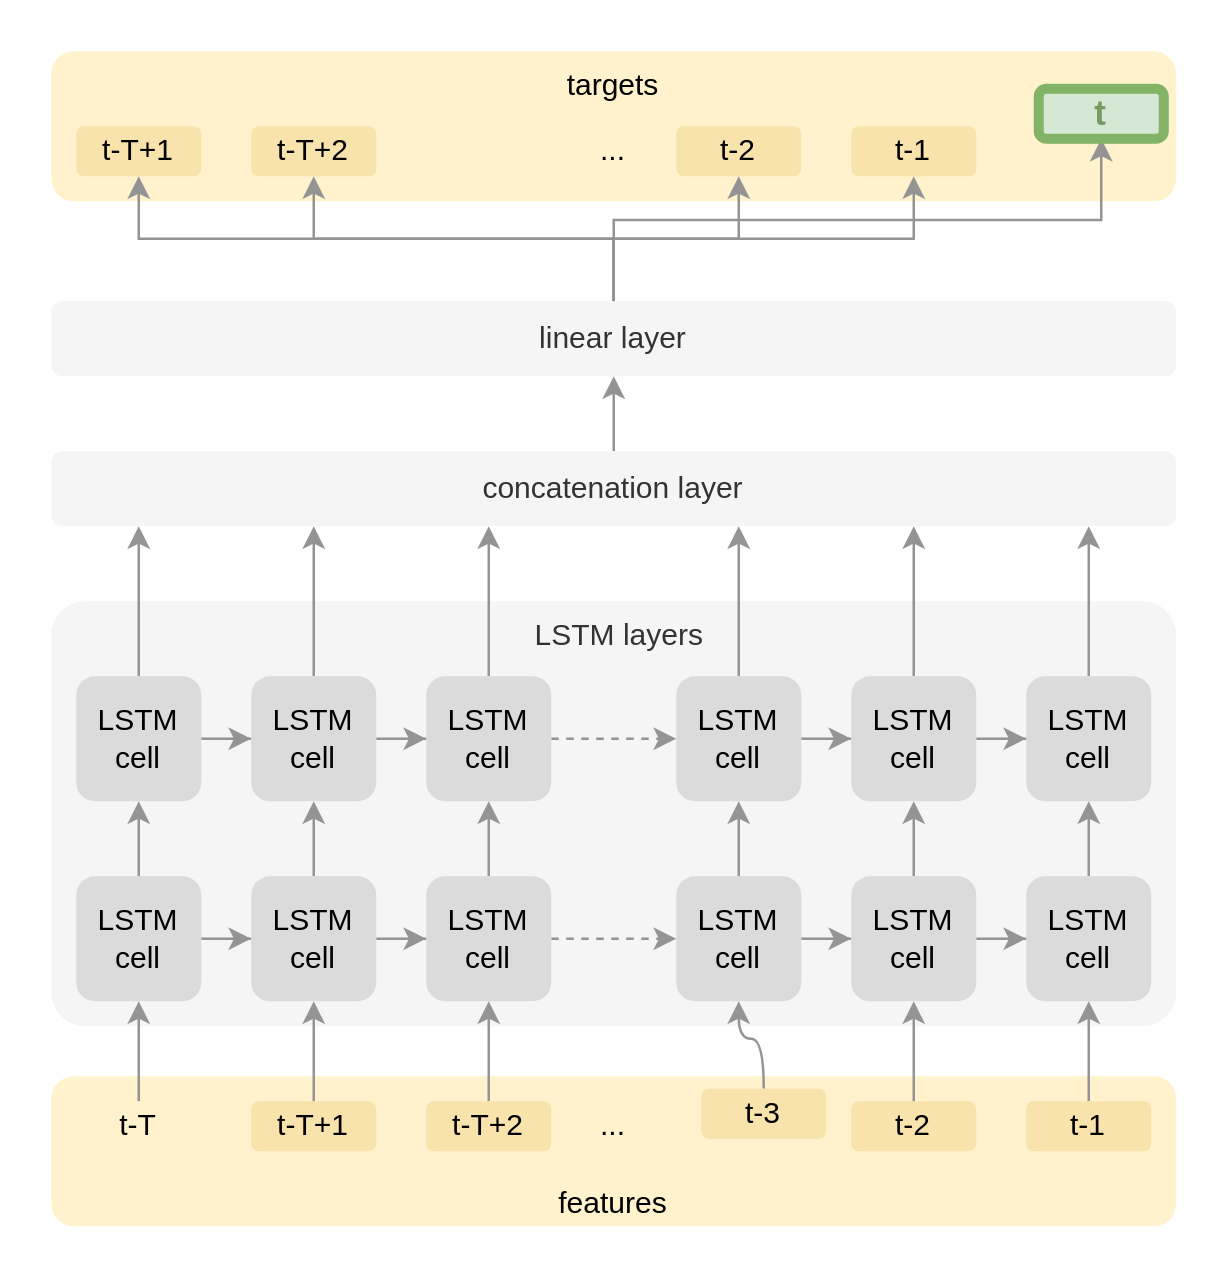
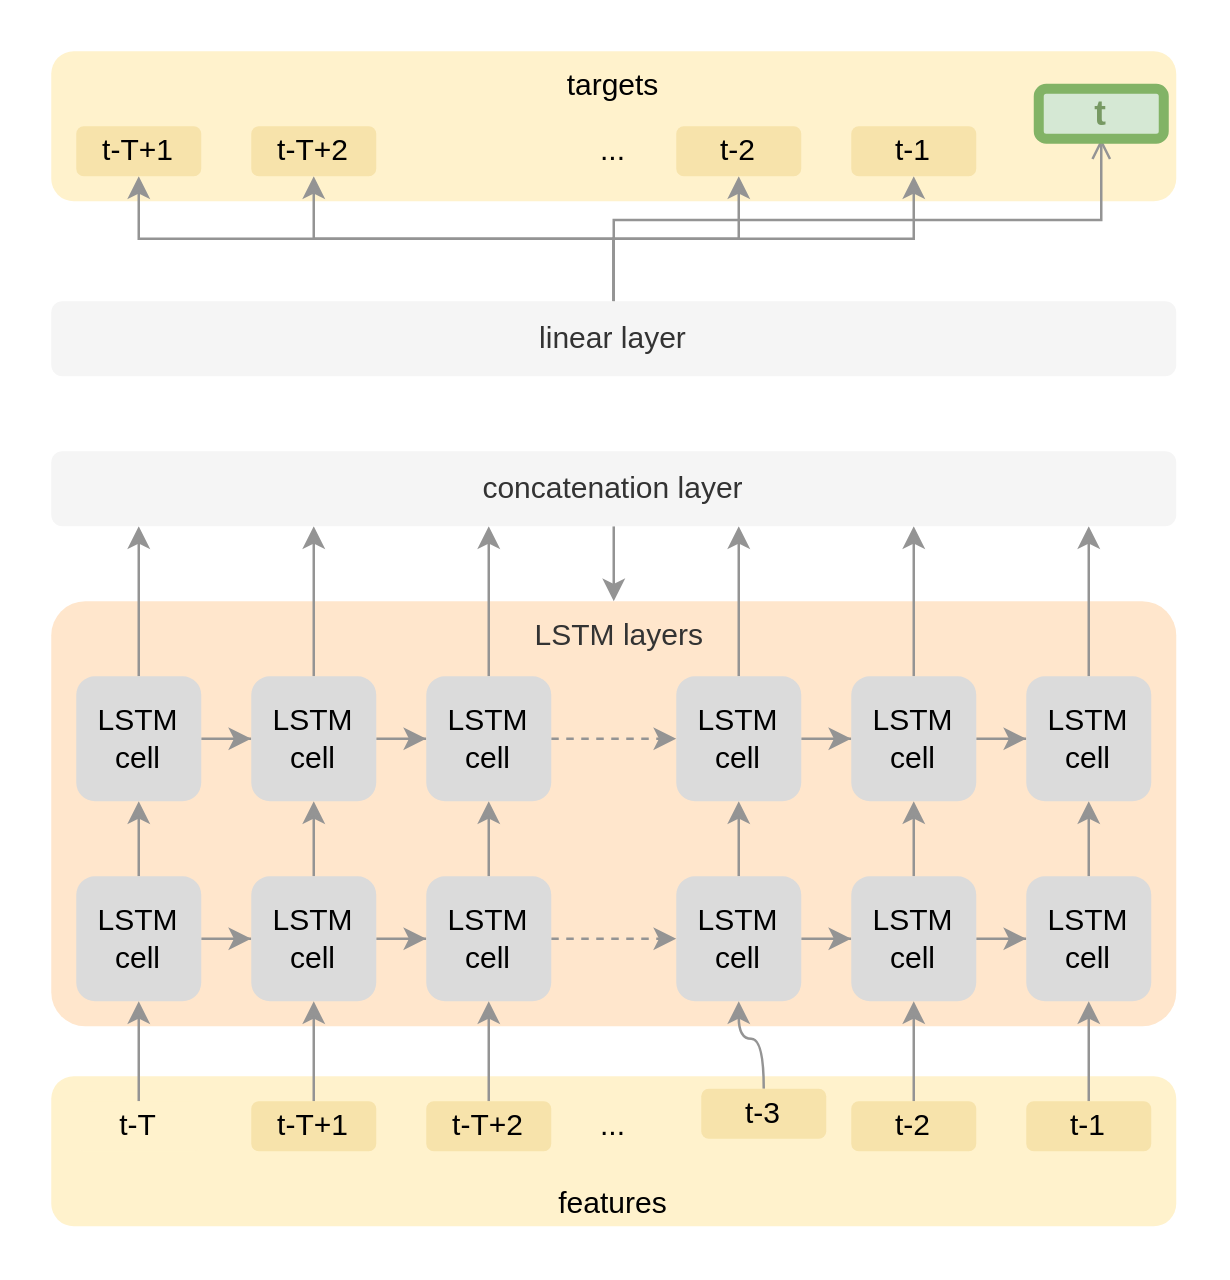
- <mxCell id="53" style="edgeStyle=orthogonalEdgeStyle;rounded=0;orthogonalLoop=1;jettySize=auto;html=1;entryX=0.5;entryY=1;entryDx=0;entryDy=0;strokeColor=#949494;" edge="1" parent="1" source="58" target="61"><mxGeometry relative="1" as="geometry" /></mxCell>
+ <mxCell id="53" style="edgeStyle=orthogonalEdgeStyle;rounded=0;orthogonalLoop=1;jettySize=auto;html=1;entryX=0.5;entryY=1;entryDx=0;entryDy=0;strokeColor=#949494;endArrow=open;" edge="1" parent="1" source="58" target="61"><mxGeometry relative="1" as="geometry" /></mxCell>
- <mxCell id="39" style="edgeStyle=orthogonalEdgeStyle;rounded=0;orthogonalLoop=1;jettySize=auto;html=1;entryX=0.5;entryY=1;entryDx=0;entryDy=0;fillColor=#f5f5f5;strokeColor=#949494;" edge="1" parent="1" source="40" target="58"><mxGeometry relative="1" as="geometry" /></mxCell>
+ <mxCell id="39" style="edgeStyle=orthogonalEdgeStyle;rounded=0;orthogonalLoop=1;jettySize=auto;html=1;fillColor=#f5f5f5;strokeColor=#949494;" edge="1" parent="1" source="40" target="4"><mxGeometry relative="1" as="geometry" /></mxCell>
- <mxCell id="4" value="LSTM&amp;nbsp;layers" style="rounded=1;whiteSpace=wrap;html=1;shadow=0;sketch=0;glass=0;fillColor=#f5f5f5;fontColor=#333333;strokeColor=none;align=center;spacingRight=7;spacingLeft=12;verticalAlign=top;arcSize=8;" vertex="1" parent="1"><mxGeometry x="20" y="240" width="450" height="170" as="geometry" /></mxCell>
+ <mxCell id="4" value="LSTM&amp;nbsp;layers" style="rounded=1;whiteSpace=wrap;html=1;shadow=0;sketch=0;glass=0;fillColor=#ffe6cc;fontColor=#333333;strokeColor=none;align=center;spacingRight=7;spacingLeft=12;verticalAlign=top;arcSize=8;" vertex="1" parent="1"><mxGeometry x="20" y="240" width="450" height="170" as="geometry" /></mxCell>
